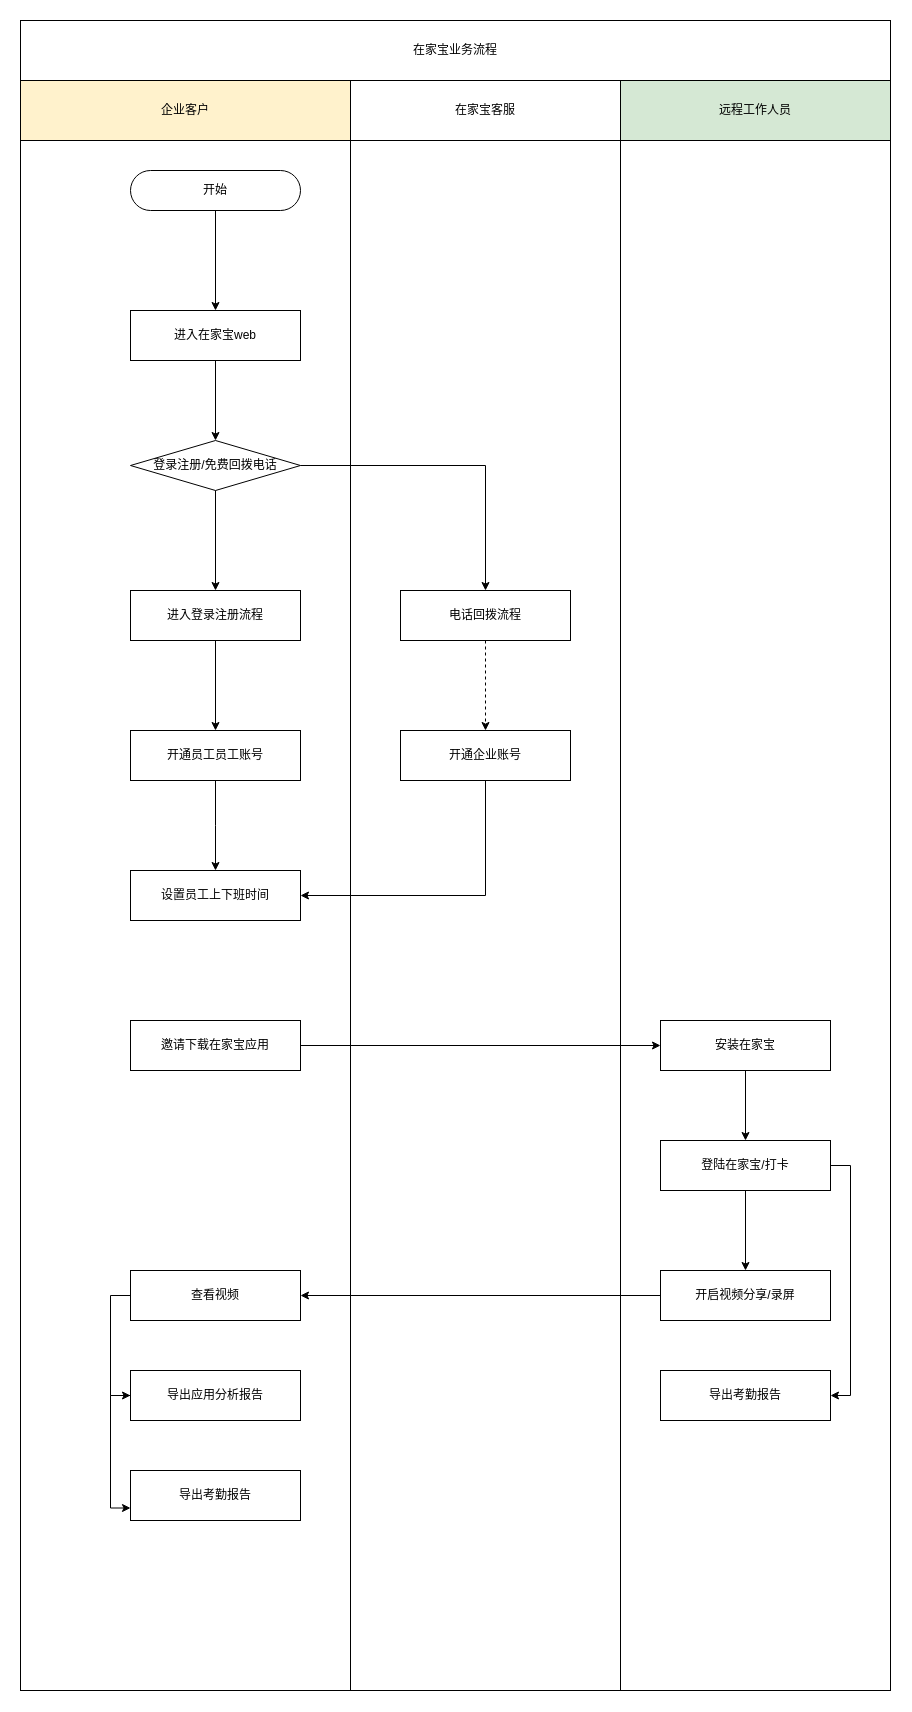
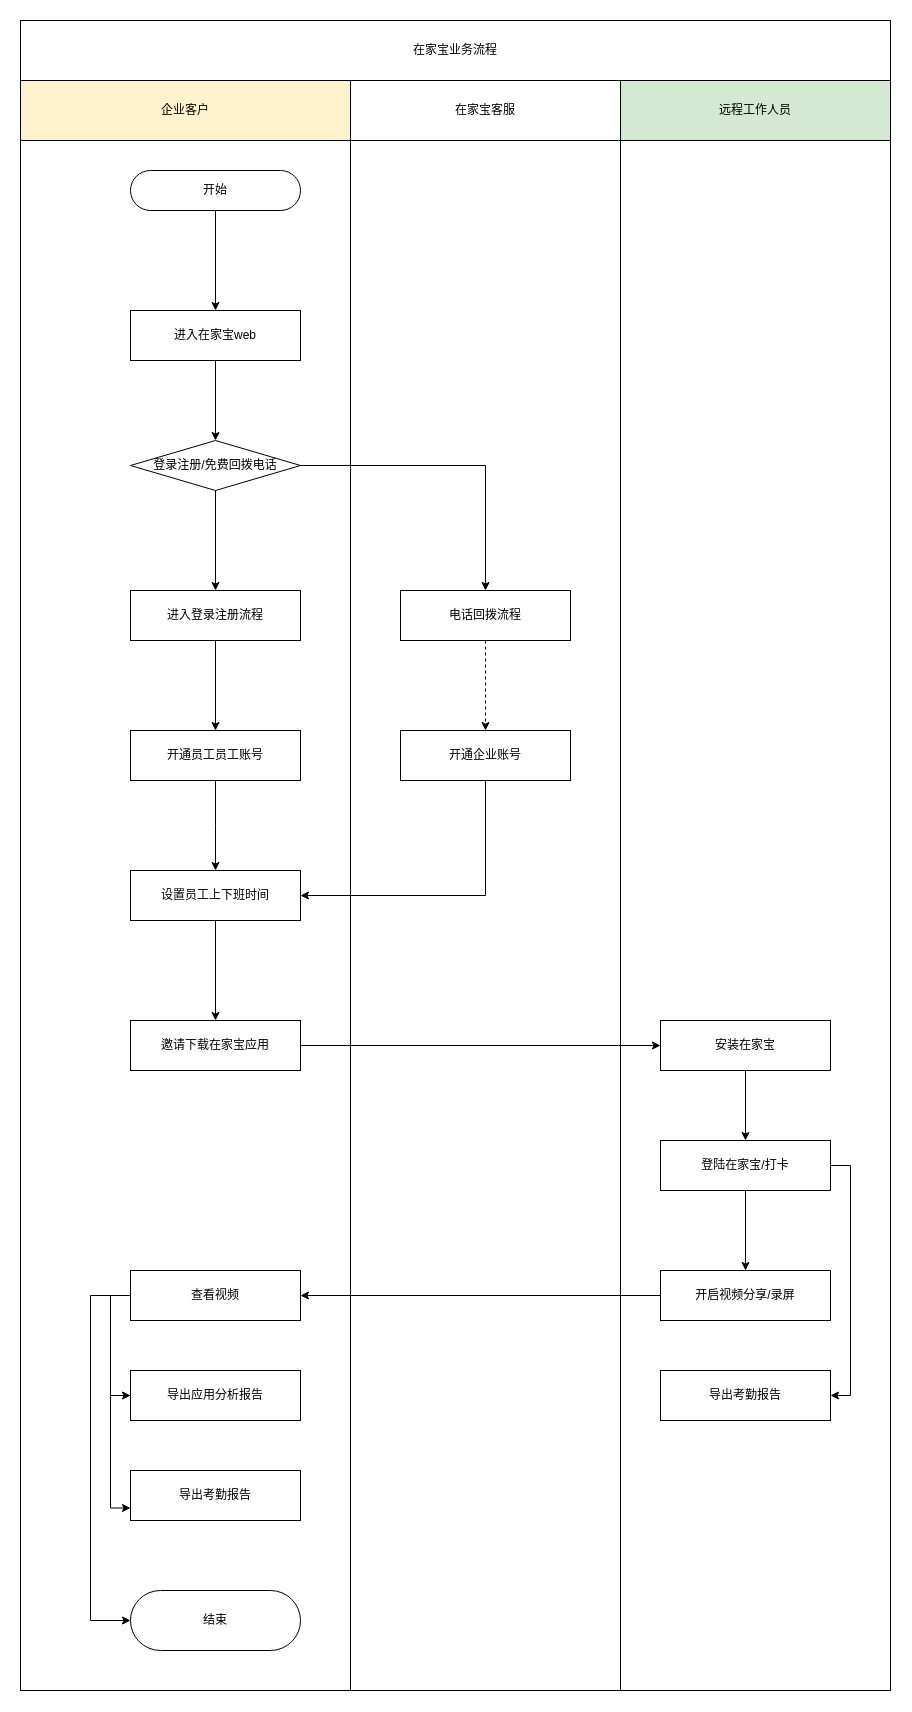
+ <mxCell id="17" style="edgeStyle=orthogonalEdgeStyle;rounded=0;orthogonalLoop=1;jettySize=auto;html=1;" edge="1" parent="1" source="18" target="20"><mxGeometry relative="1" as="geometry" /></mxCell>
+ <mxCell id="33" style="edgeStyle=orthogonalEdgeStyle;rounded=0;orthogonalLoop=1;jettySize=auto;html=1;" edge="1" parent="1" source="35" target="42"><mxGeometry relative="1" as="geometry"><Array as="points"><mxPoint x="90" y="1295" /><mxPoint x="90" y="1620" /></Array></mxGeometry></mxCell>
+ <mxCell id="42" value="结束" style="rounded=1;whiteSpace=wrap;html=1;fillColor=none;arcSize=50;" vertex="1" parent="1"><mxGeometry x="130" y="1590" width="170" height="60" as="geometry" /></mxCell>
